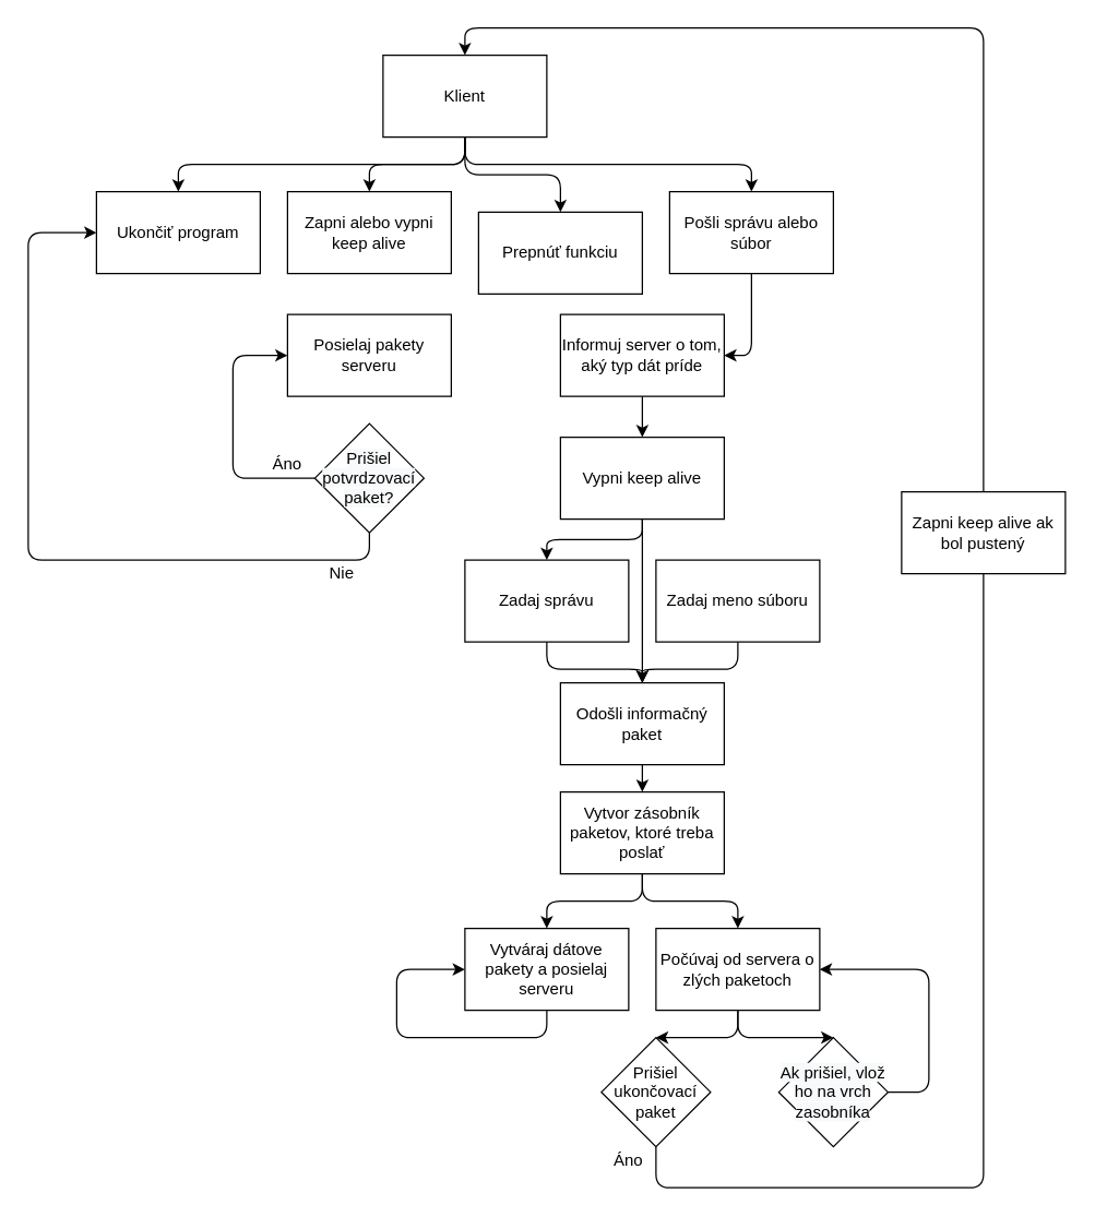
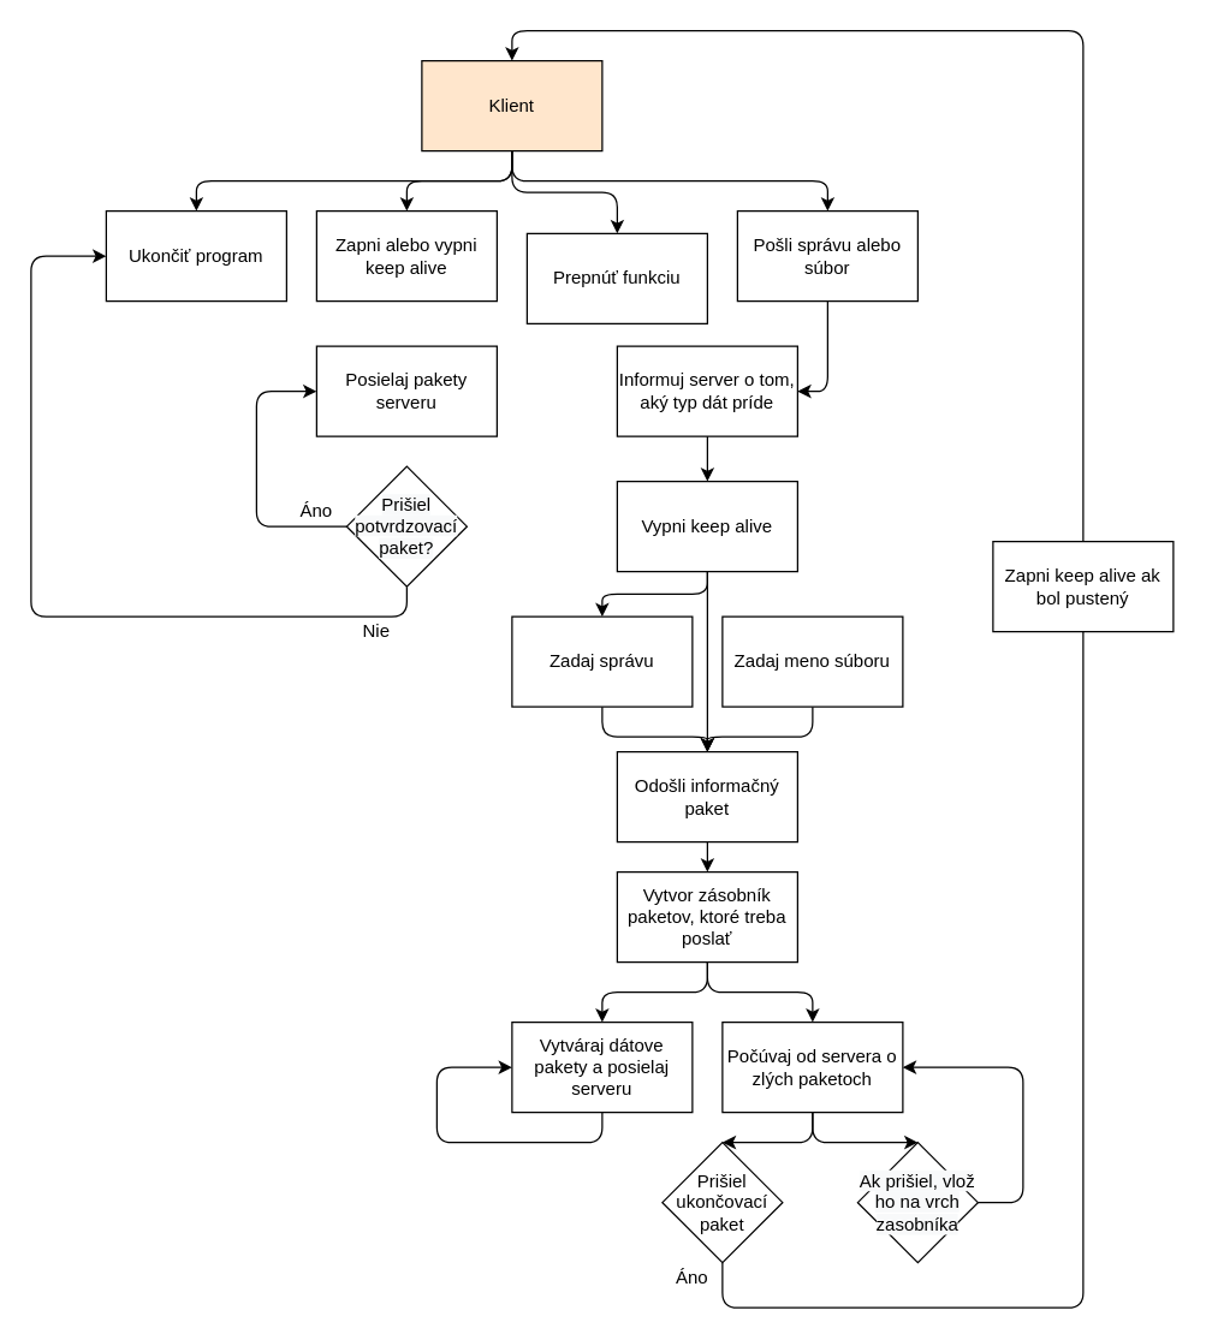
- <mxCell id="3" value="Klient" style="rounded=0;whiteSpace=wrap;html=1;" parent="1" vertex="1"><mxGeometry x="280" y="40" width="120" height="60" as="geometry" /></mxCell>
+ <mxCell id="3" value="Klient" style="rounded=0;whiteSpace=wrap;html=1;fillColor=#ffe6cc;" parent="1" vertex="1"><mxGeometry x="280" y="40" width="120" height="60" as="geometry" /></mxCell>
